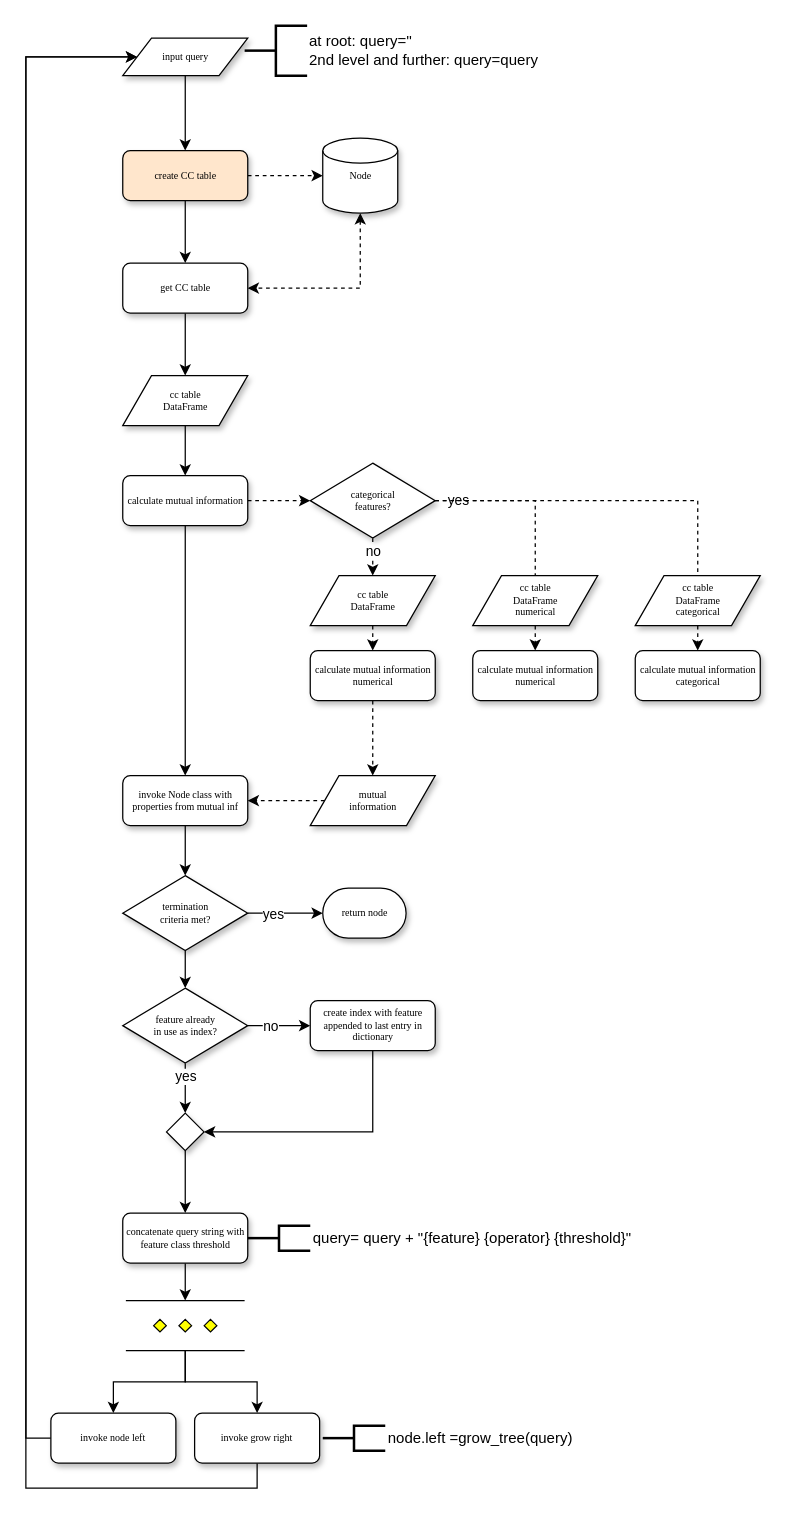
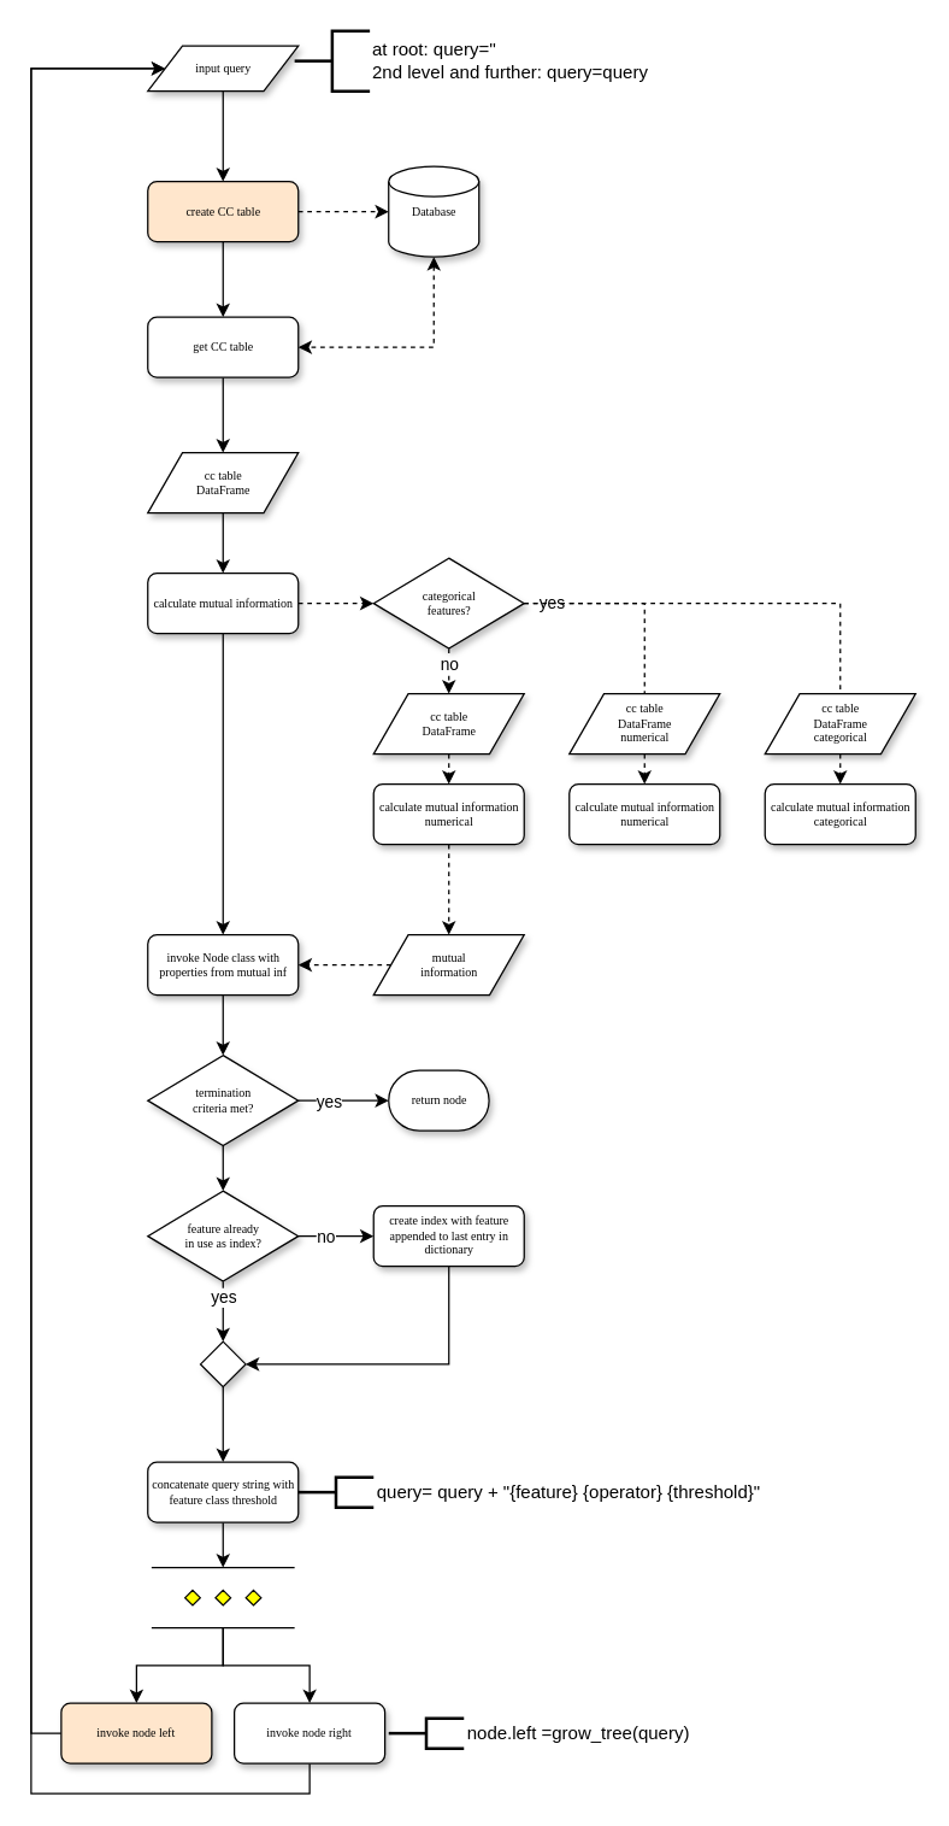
- <mxCell id="9" value="Node" style="strokeWidth=1;html=1;shape=mxgraph.flowchart.database;whiteSpace=wrap;rounded=1;shadow=1;fontFamily=Verdana;fontSize=8;" vertex="1" parent="1"><mxGeometry x="257.5" y="110" width="60" height="60" as="geometry" /></mxCell>
+ <mxCell id="9" value="Database" style="strokeWidth=1;html=1;shape=mxgraph.flowchart.database;whiteSpace=wrap;rounded=1;shadow=1;fontFamily=Verdana;fontSize=8;" vertex="1" parent="1"><mxGeometry x="257.5" y="110" width="60" height="60" as="geometry" /></mxCell>
- <mxCell id="60" value="invoke node left" style="rounded=1;whiteSpace=wrap;html=1;shadow=1;labelBackgroundColor=none;strokeWidth=1;fontFamily=Verdana;fontSize=8;align=center;" vertex="1" parent="1"><mxGeometry x="40" y="1130" width="100" height="40" as="geometry" /></mxCell>
+ <mxCell id="60" value="invoke node left" style="rounded=1;whiteSpace=wrap;html=1;shadow=1;labelBackgroundColor=none;strokeWidth=1;fontFamily=Verdana;fontSize=8;align=center;fillColor=#ffe6cc;" vertex="1" parent="1"><mxGeometry x="40" y="1130" width="100" height="40" as="geometry" /></mxCell>
- <mxCell id="55" value="invoke grow right" style="rounded=1;whiteSpace=wrap;html=1;shadow=1;labelBackgroundColor=none;strokeWidth=1;fontFamily=Verdana;fontSize=8;align=center;" vertex="1" parent="1"><mxGeometry x="155" y="1130" width="100" height="40" as="geometry" /></mxCell>
+ <mxCell id="55" value="invoke node right" style="rounded=1;whiteSpace=wrap;html=1;shadow=1;labelBackgroundColor=none;strokeWidth=1;fontFamily=Verdana;fontSize=8;align=center;" vertex="1" parent="1"><mxGeometry x="155" y="1130" width="100" height="40" as="geometry" /></mxCell>
